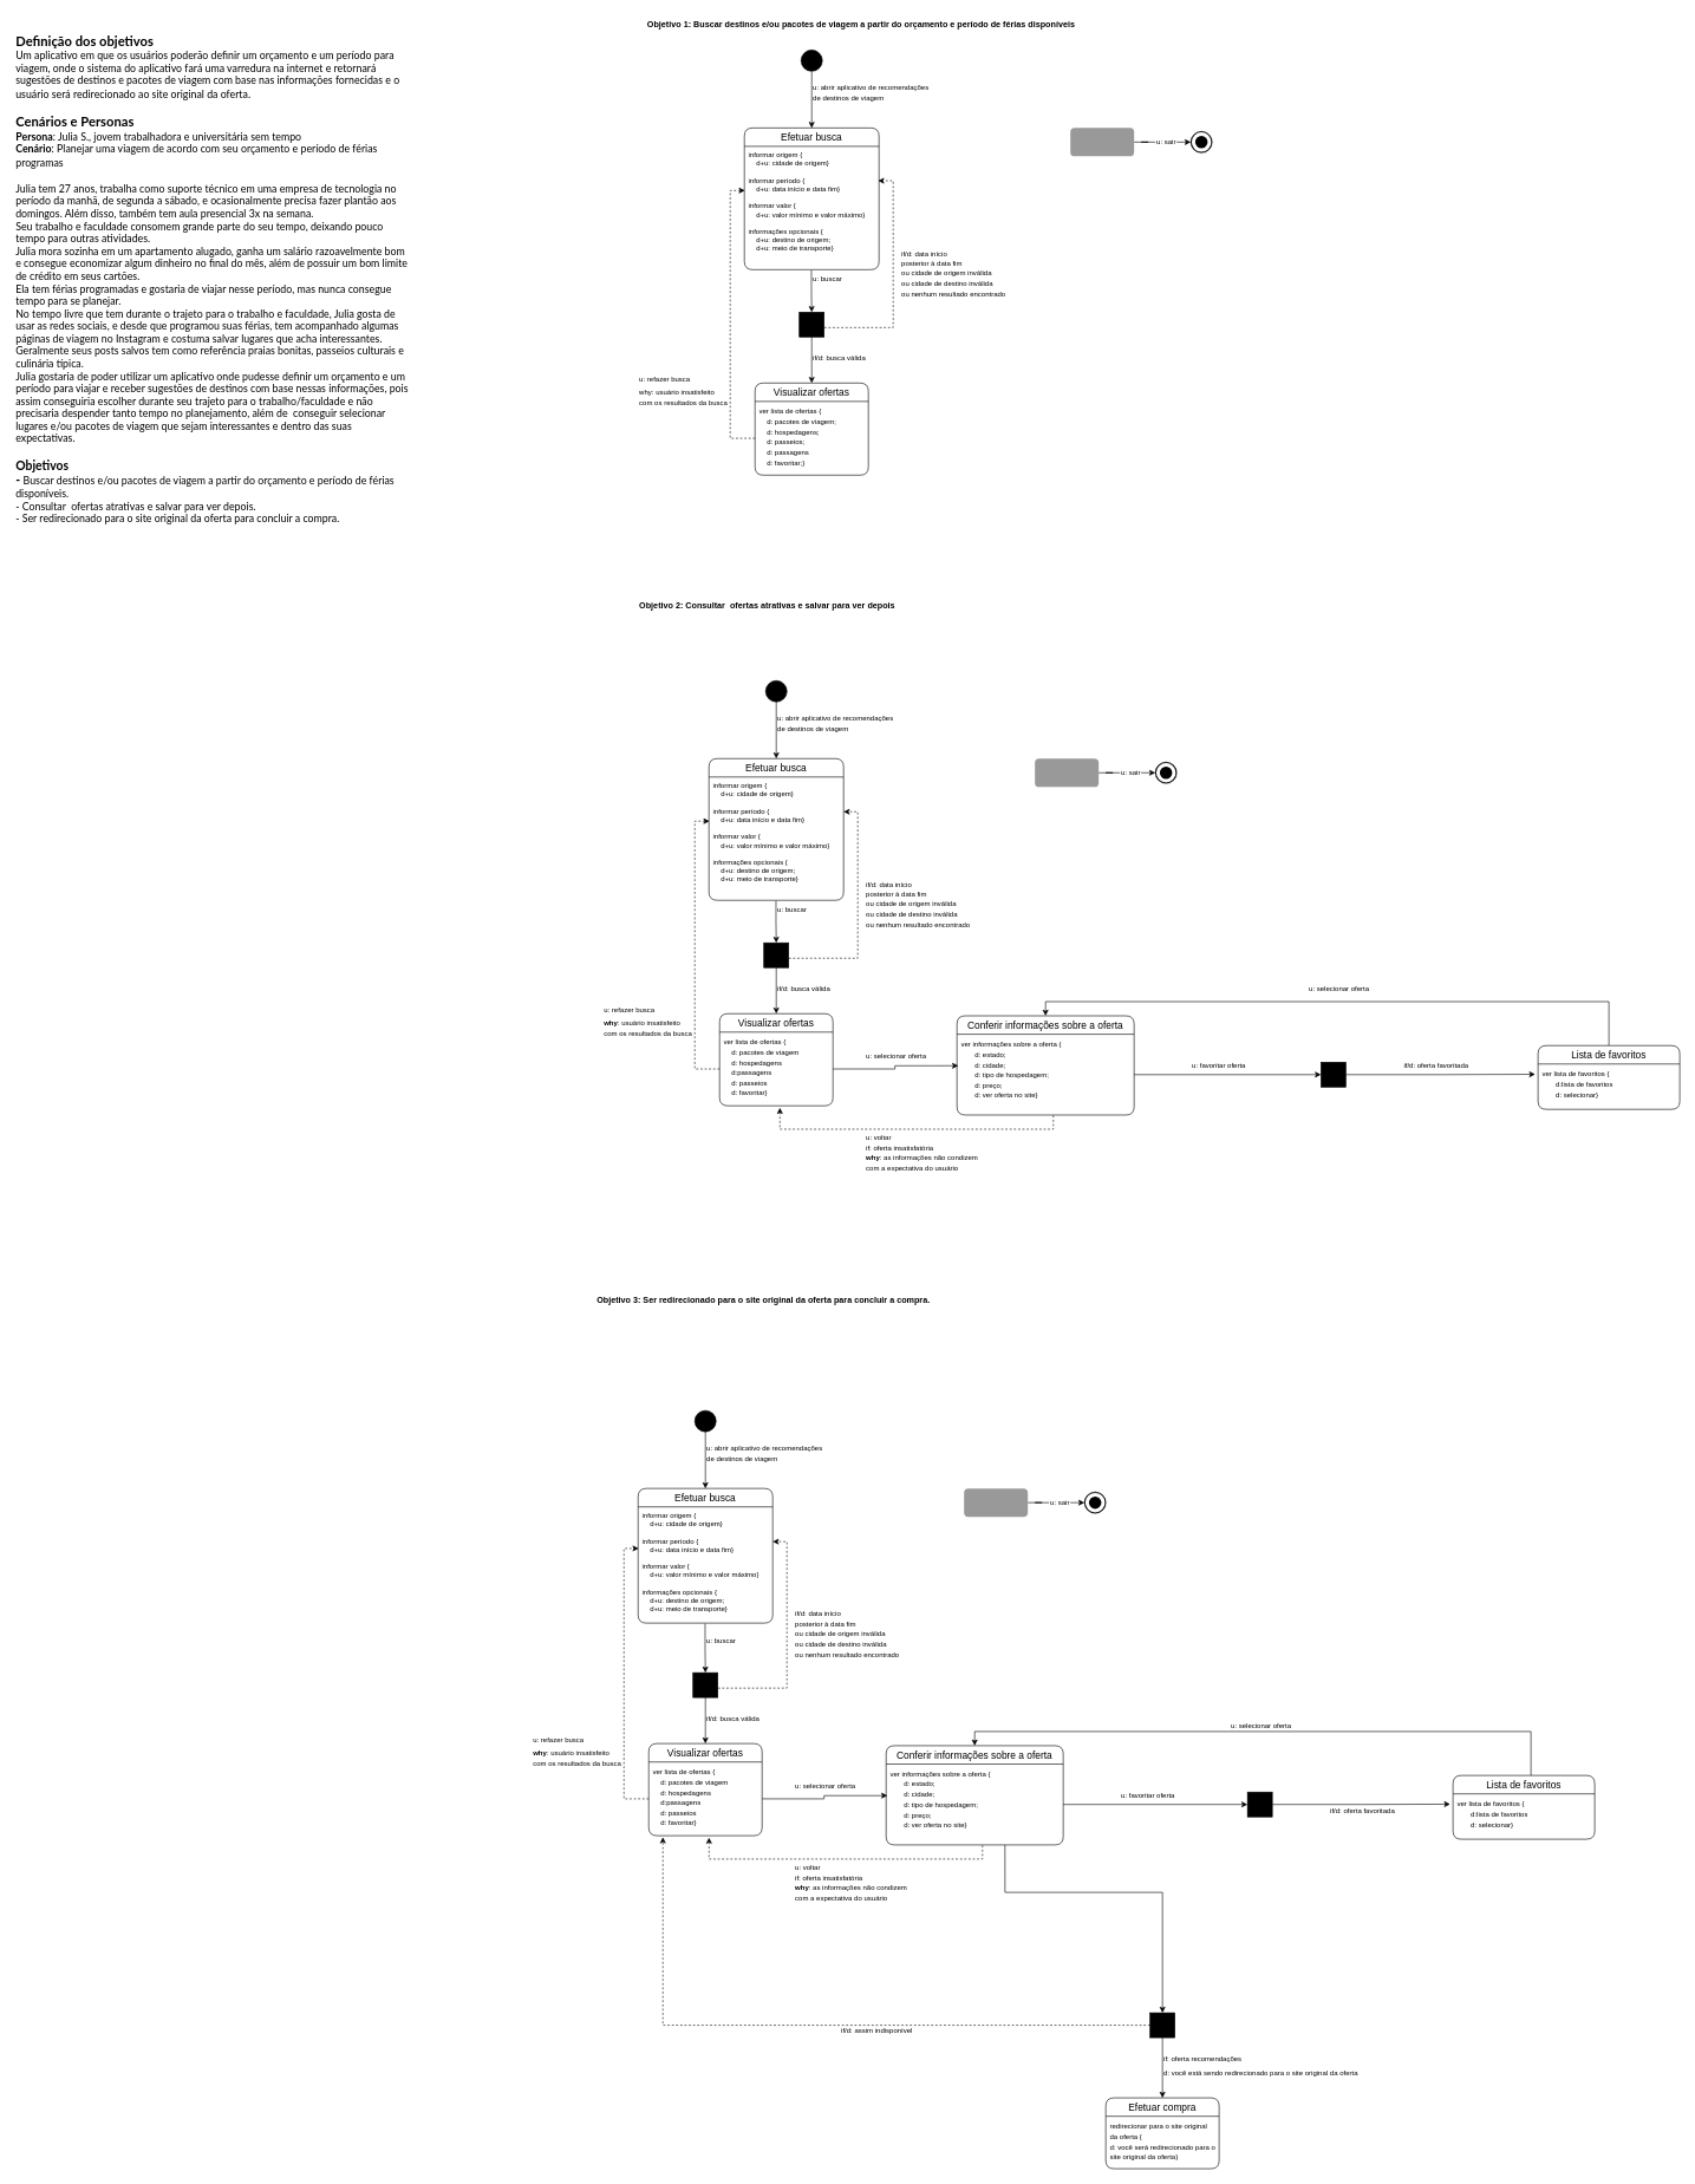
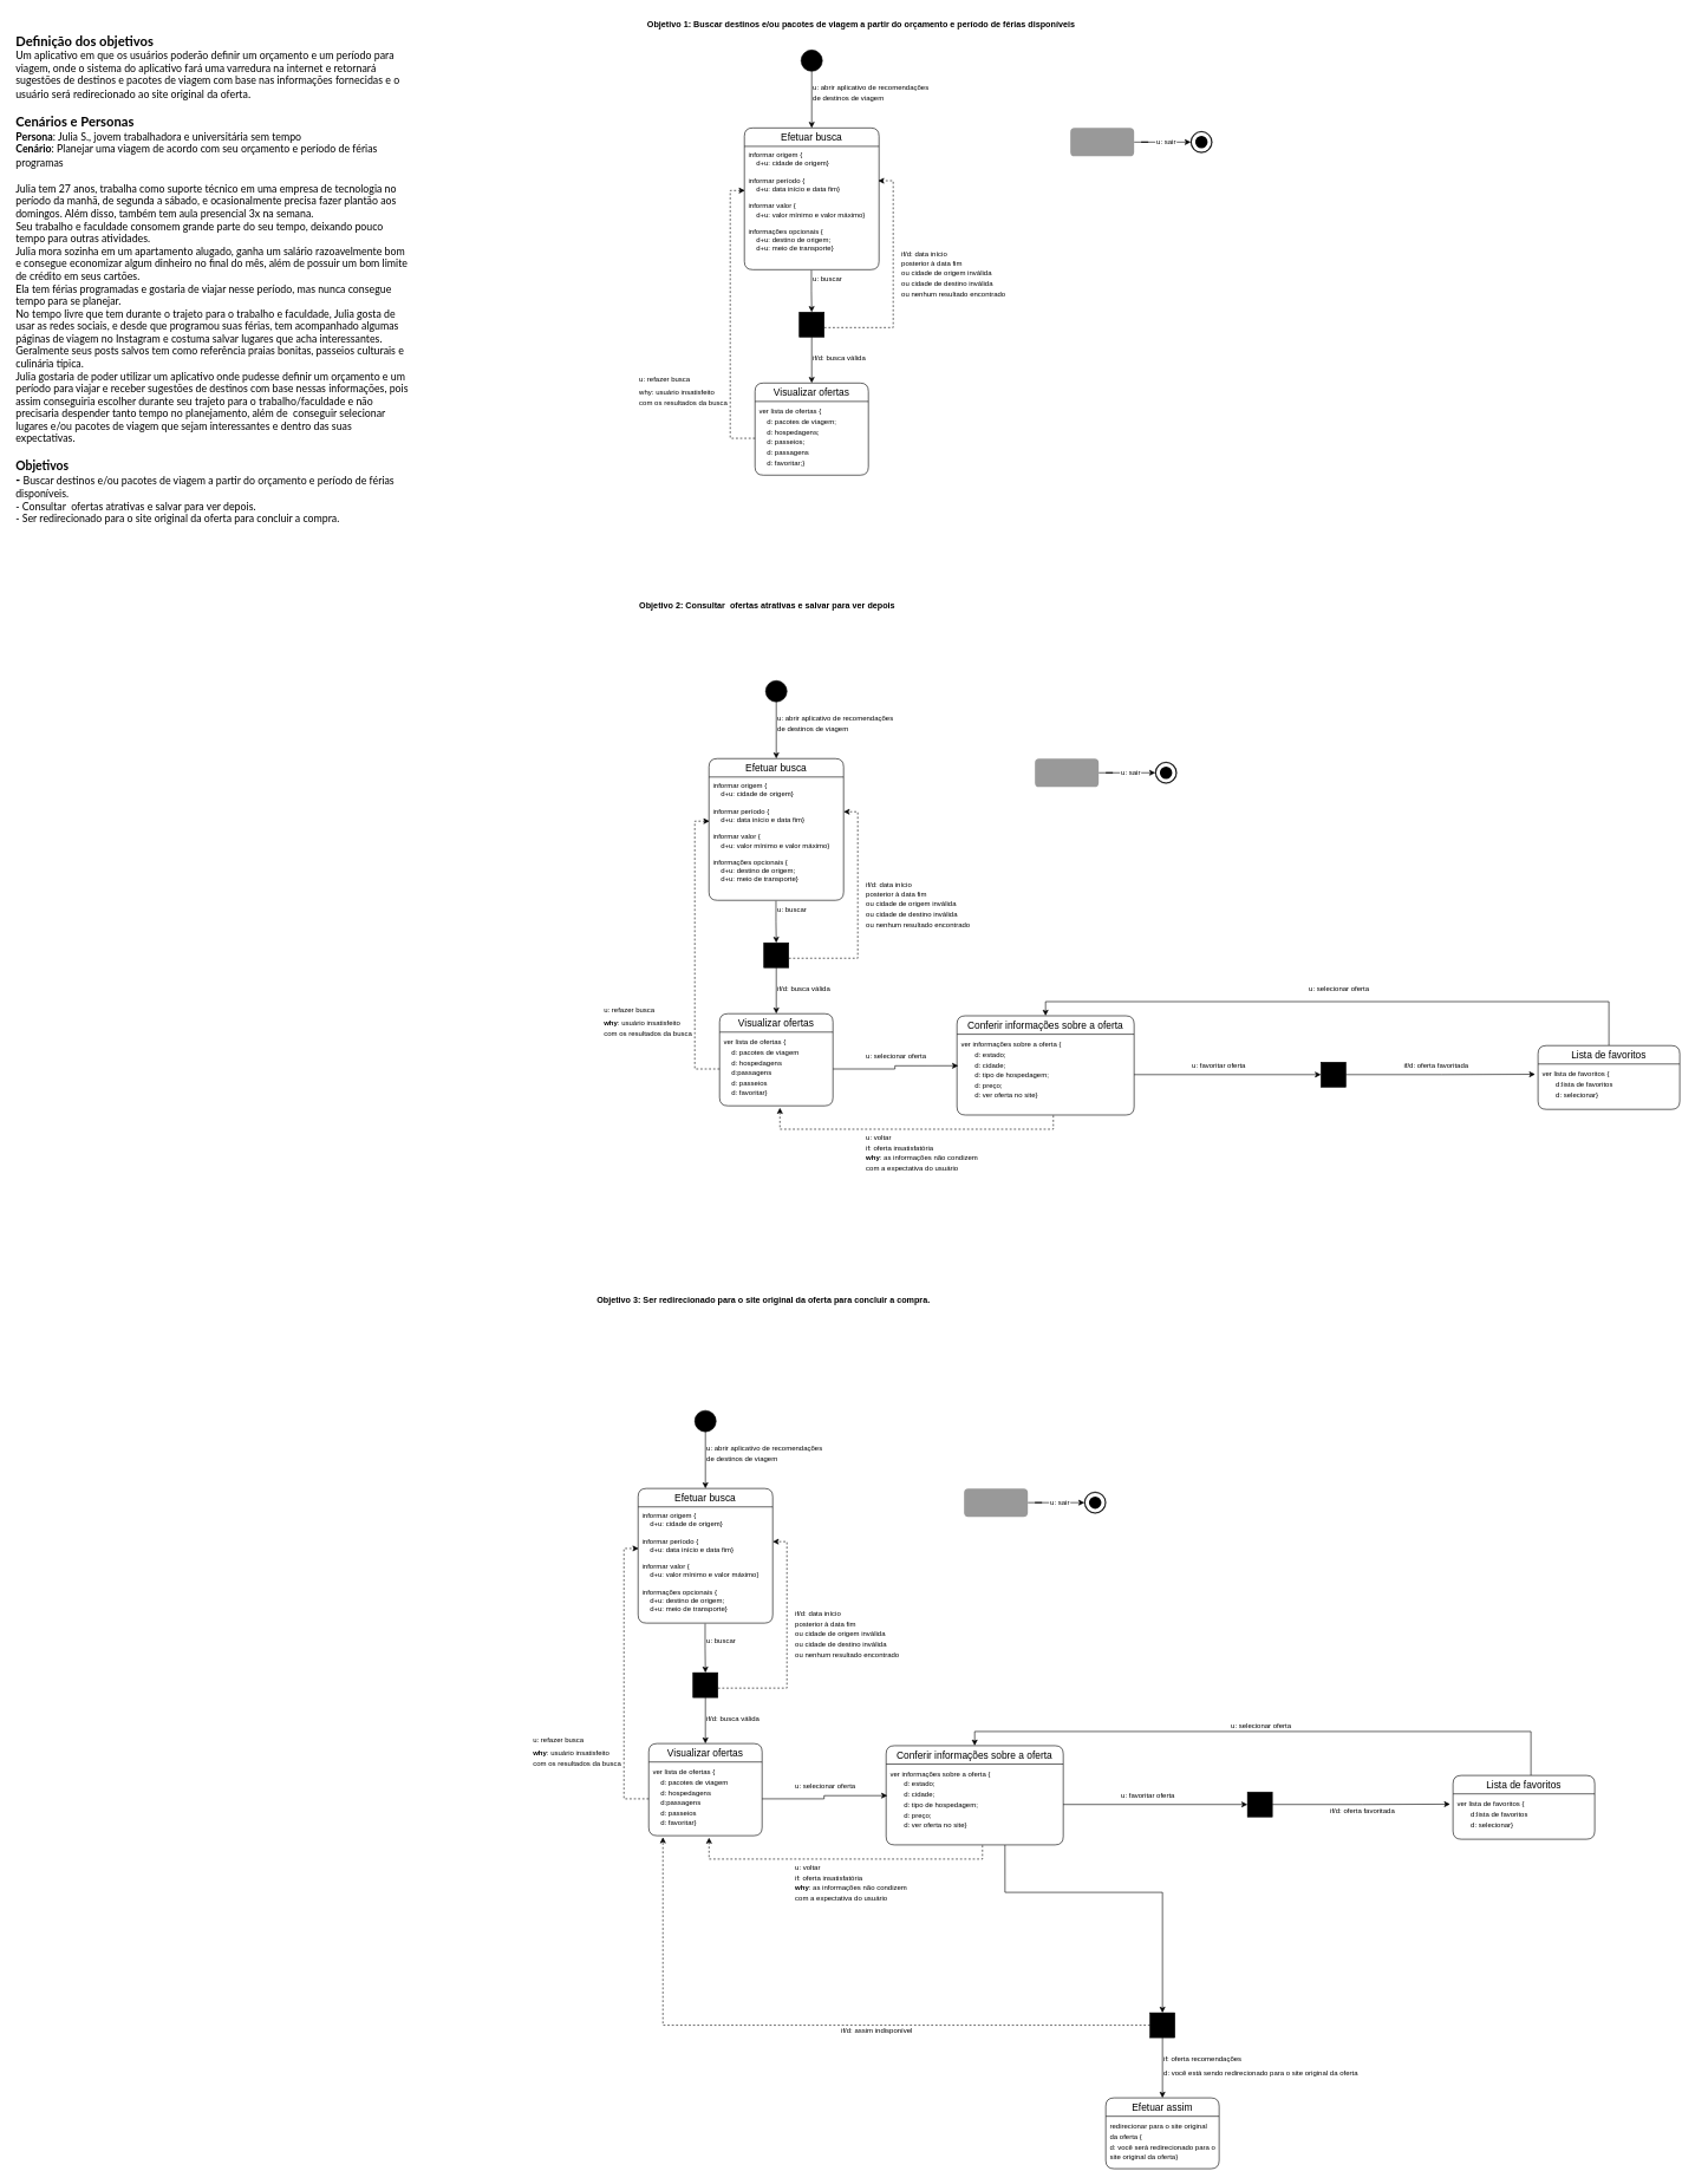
- <mxCell id="95" value="Efetuar compra" style="swimlane;fontStyle=0;childLayout=stackLayout;horizontal=1;startSize=26;horizontalStack=0;resizeParent=1;resizeParentMax=0;resizeLast=0;collapsible=1;marginBottom=0;align=center;fontSize=14;rounded=1;" vertex="1" parent="1"><mxGeometry x="1560" y="2960" width="160" height="100" as="geometry" /></mxCell>
+ <mxCell id="95" value="Efetuar assim" style="swimlane;fontStyle=0;childLayout=stackLayout;horizontal=1;startSize=26;horizontalStack=0;resizeParent=1;resizeParentMax=0;resizeLast=0;collapsible=1;marginBottom=0;align=center;fontSize=14;rounded=1;" vertex="1" parent="1"><mxGeometry x="1560" y="2960" width="160" height="100" as="geometry" /></mxCell>
